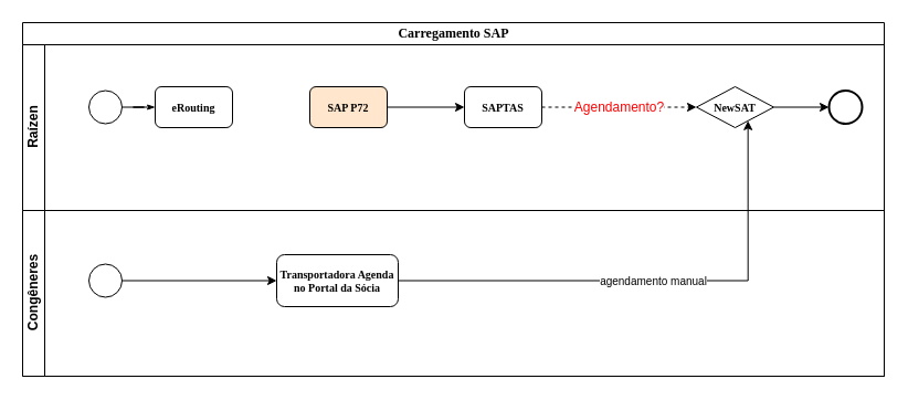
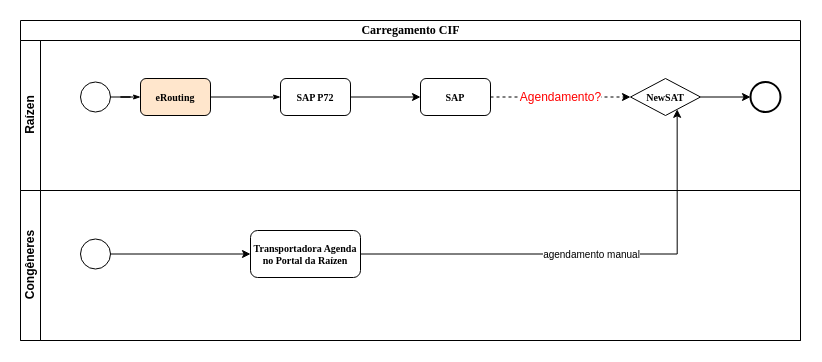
- <mxCell id="2" value="Carregamento SAP" style="swimlane;html=1;childLayout=stackLayout;horizontal=1;startSize=20;horizontalStack=0;rounded=0;shadow=0;labelBackgroundColor=none;strokeColor=#000000;strokeWidth=1;fillColor=#ffffff;fontFamily=Verdana;fontSize=12;fontColor=#000000;align=center;" parent="1" vertex="1"><mxGeometry x="20" y="20" width="780" height="320" as="geometry" /></mxCell>
+ <mxCell id="2" value="Carregamento CIF" style="swimlane;html=1;childLayout=stackLayout;horizontal=1;startSize=20;horizontalStack=0;rounded=0;shadow=0;labelBackgroundColor=none;strokeColor=#000000;strokeWidth=1;fillColor=#ffffff;fontFamily=Verdana;fontSize=12;fontColor=#000000;align=center;" parent="1" vertex="1"><mxGeometry x="20" y="20" width="780" height="320" as="geometry" /></mxCell>
- <mxCell id="6" value="eRouting" style="rounded=1;whiteSpace=wrap;html=1;shadow=0;labelBackgroundColor=none;strokeColor=#000000;strokeWidth=1;fillColor=#ffffff;fontFamily=Verdana;fontSize=10;fontColor=#000000;align=center;fontStyle=1" parent="3" vertex="1"><mxGeometry x="120" y="38.0" width="70" height="37" as="geometry" /></mxCell>
+ <mxCell id="6" value="eRouting" style="rounded=1;whiteSpace=wrap;html=1;shadow=0;labelBackgroundColor=none;strokeColor=#000000;strokeWidth=1;fillColor=#ffe6cc;fontFamily=Verdana;fontSize=10;fontColor=#000000;align=center;fontStyle=1;" parent="3" vertex="1"><mxGeometry x="120" y="38.0" width="70" height="37" as="geometry" /></mxCell>
+ <mxCell id="14" style="edgeStyle=orthogonalEdgeStyle;rounded=0;html=1;labelBackgroundColor=none;startArrow=none;startFill=0;startSize=5;endArrow=classicThin;endFill=1;endSize=5;jettySize=auto;orthogonalLoop=1;strokeColor=#000000;strokeWidth=1;fontFamily=Verdana;fontSize=8;fontColor=#000000;entryX=0;entryY=0.5;entryDx=0;entryDy=0;" parent="3" source="6" target="8" edge="1"><mxGeometry relative="1" as="geometry" /></mxCell>
- <mxCell id="8" value="SAP P72" style="rounded=1;whiteSpace=wrap;html=1;shadow=0;labelBackgroundColor=none;strokeColor=#000000;strokeWidth=1;fillColor=#ffe6cc;fontFamily=Verdana;fontSize=10;fontColor=#000000;align=center;fontStyle=1;" parent="3" vertex="1"><mxGeometry x="260" y="38.0" width="70" height="37" as="geometry" /></mxCell>
+ <mxCell id="8" value="SAP P72" style="rounded=1;whiteSpace=wrap;html=1;shadow=0;labelBackgroundColor=none;strokeColor=#000000;strokeWidth=1;fillColor=#ffffff;fontFamily=Verdana;fontSize=10;fontColor=#000000;align=center;fontStyle=1" parent="3" vertex="1"><mxGeometry x="260" y="38.0" width="70" height="37" as="geometry" /></mxCell>
- <mxCell id="10" value="SAPTAS" style="rounded=1;whiteSpace=wrap;html=1;shadow=0;labelBackgroundColor=none;strokeColor=#000000;strokeWidth=1;fillColor=#ffffff;fontFamily=Verdana;fontSize=10;fontColor=#000000;align=center;fontStyle=1" parent="3" vertex="1"><mxGeometry x="400" y="38.0" width="70" height="37" as="geometry" /></mxCell>
+ <mxCell id="10" value="SAP" style="rounded=1;whiteSpace=wrap;html=1;shadow=0;labelBackgroundColor=none;strokeColor=#000000;strokeWidth=1;fillColor=#ffffff;fontFamily=Verdana;fontSize=10;fontColor=#000000;align=center;fontStyle=1" parent="3" vertex="1"><mxGeometry x="400" y="38.0" width="70" height="37" as="geometry" /></mxCell>
- <mxCell id="16" value="Transportadora Agenda no Portal da Sócia" style="rounded=1;whiteSpace=wrap;html=1;shadow=0;labelBackgroundColor=none;strokeColor=#000000;strokeWidth=1;fillColor=#ffffff;fontFamily=Verdana;fontSize=10;fontColor=#000000;align=center;fontStyle=1" parent="15" vertex="1"><mxGeometry x="230" y="40" width="110" height="47" as="geometry" /></mxCell>
+ <mxCell id="16" value="Transportadora Agenda no Portal da Raízen" style="rounded=1;whiteSpace=wrap;html=1;shadow=0;labelBackgroundColor=none;strokeColor=#000000;strokeWidth=1;fillColor=#ffffff;fontFamily=Verdana;fontSize=10;fontColor=#000000;align=center;fontStyle=1" parent="15" vertex="1"><mxGeometry x="230" y="40" width="110" height="47" as="geometry" /></mxCell>
